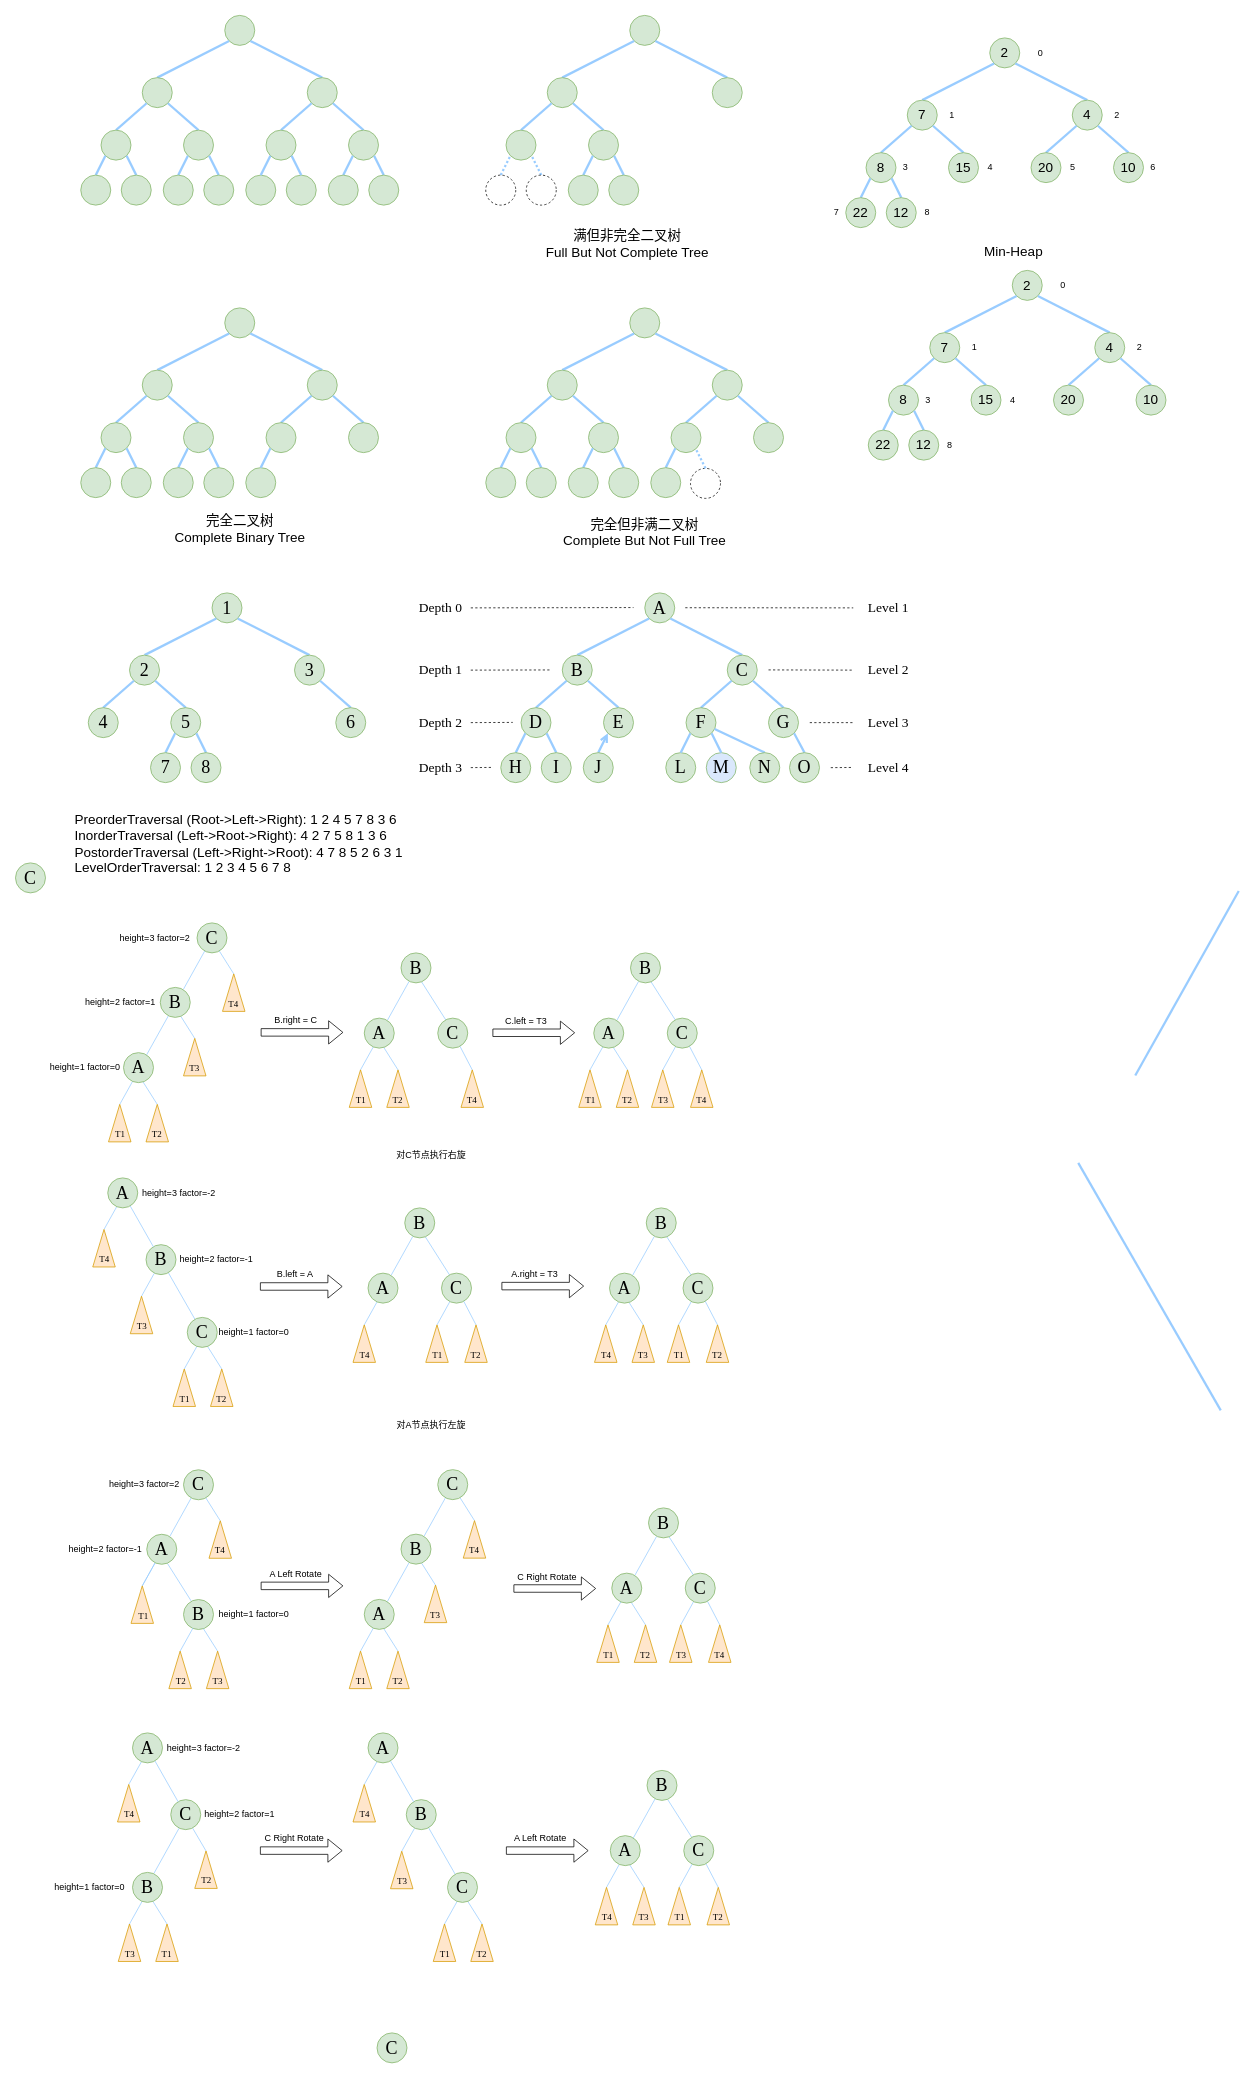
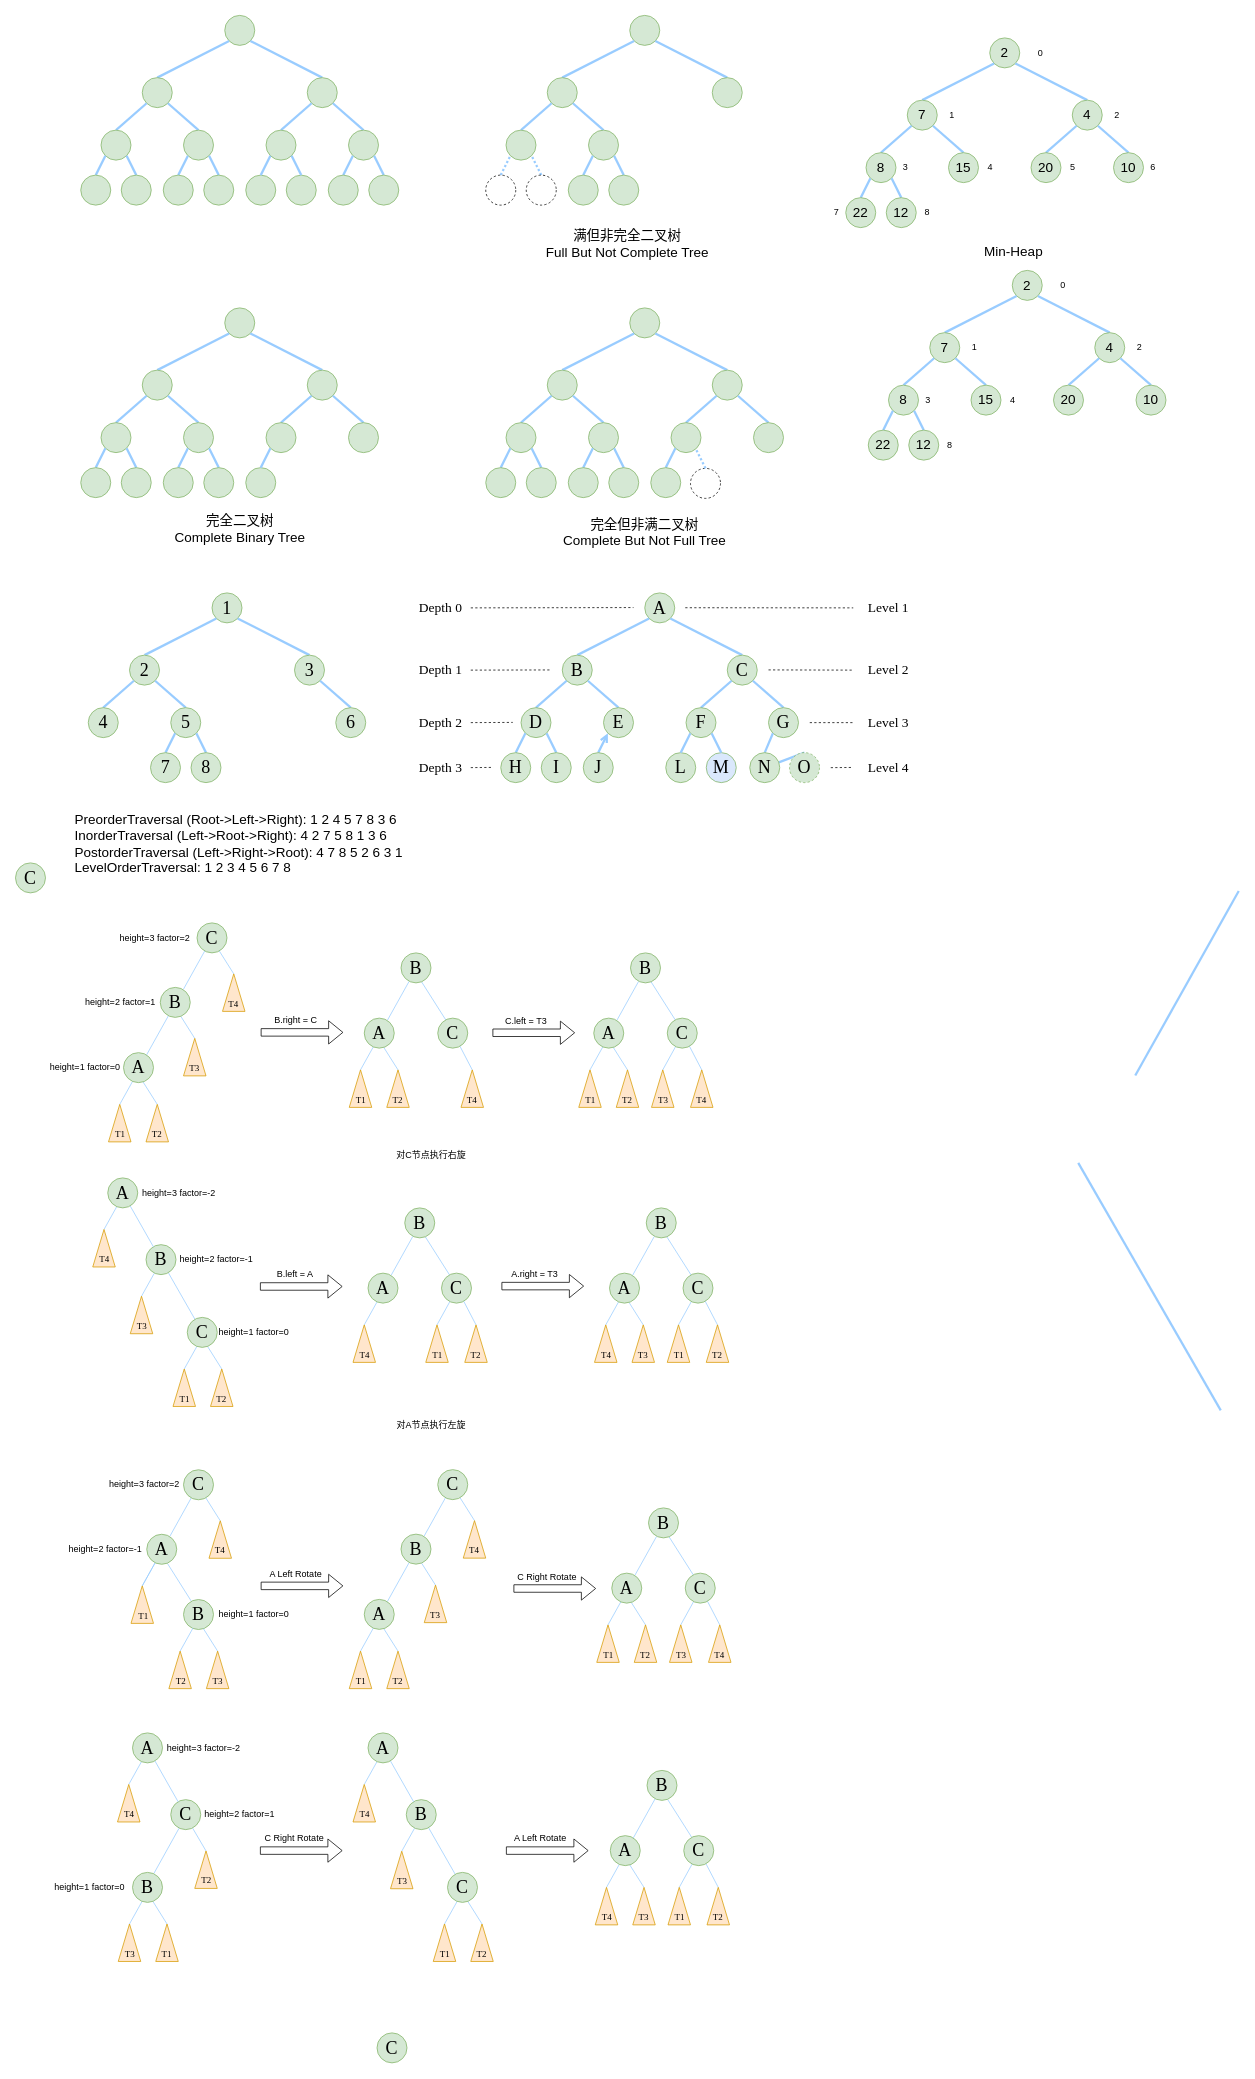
- <mxCell id="200" style="edgeStyle=none;rounded=0;jumpStyle=none;orthogonalLoop=1;jettySize=auto;html=1;exitX=0.5;exitY=0;exitDx=0;exitDy=0;endArrow=none;endFill=0;strokeColor=#99CCFF;strokeWidth=3;" parent="1" source="201" target="180" edge="1"><mxGeometry relative="1" as="geometry" /></mxCell>
+ <mxCell id="200" style="edgeStyle=none;rounded=0;jumpStyle=none;orthogonalLoop=1;jettySize=auto;html=1;exitX=0.5;exitY=0;exitDx=0;exitDy=0;endArrow=none;endFill=0;strokeColor=#99CCFF;strokeWidth=3;entryX=0;entryY=1;entryDx=0;entryDy=0;" parent="1" source="201" target="178" edge="1"><mxGeometry relative="1" as="geometry" /></mxCell>
- <mxCell id="198" style="edgeStyle=none;rounded=0;jumpStyle=none;orthogonalLoop=1;jettySize=auto;html=1;exitX=0.5;exitY=0;exitDx=0;exitDy=0;entryX=1;entryY=1;entryDx=0;entryDy=0;endArrow=none;endFill=0;strokeColor=#99CCFF;strokeWidth=3;" parent="1" source="199" target="178" edge="1"><mxGeometry relative="1" as="geometry" /></mxCell>
+ <mxCell id="198" style="edgeStyle=none;rounded=0;jumpStyle=none;orthogonalLoop=1;jettySize=auto;html=1;exitX=0.5;exitY=0;exitDx=0;exitDy=0;endArrow=none;endFill=0;strokeColor=#99CCFF;strokeWidth=3;" parent="1" source="199" target="201" edge="1"><mxGeometry relative="1" as="geometry" /></mxCell>
- <mxCell id="199" value="&lt;font style=&quot;font-size: 24px&quot; face=&quot;Lucida Console&quot;&gt;O&lt;/font&gt;" style="ellipse;whiteSpace=wrap;html=1;aspect=fixed;fillColor=#d5e8d4;strokeColor=#82b366;" parent="1" vertex="1"><mxGeometry x="1052" y="1003" width="40" height="40" as="geometry" /></mxCell>
+ <mxCell id="199" value="&lt;font style=&quot;font-size: 24px&quot; face=&quot;Lucida Console&quot;&gt;O&lt;/font&gt;" style="ellipse;whiteSpace=wrap;html=1;aspect=fixed;fillColor=#d5e8d4;strokeColor=#82b366;dashed=1;" parent="1" vertex="1"><mxGeometry x="1052" y="1003" width="40" height="40" as="geometry" /></mxCell>
